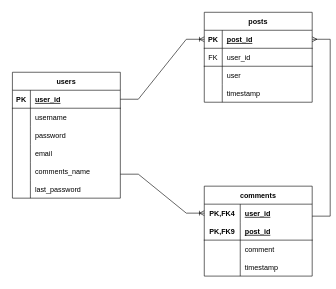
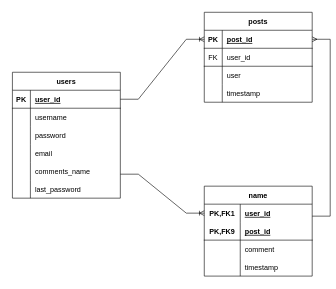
- <mxCell id="21" value="comments" style="shape=table;startSize=30;container=1;collapsible=1;childLayout=tableLayout;fixedRows=1;rowLines=0;fontStyle=1;align=center;resizeLast=1;" vertex="1" parent="1"><mxGeometry x="340" y="310" width="180" height="150" as="geometry" /></mxCell>
+ <mxCell id="21" value="name" style="shape=table;startSize=30;container=1;collapsible=1;childLayout=tableLayout;fixedRows=1;rowLines=0;fontStyle=1;align=center;resizeLast=1;" vertex="1" parent="1"><mxGeometry x="340" y="310" width="180" height="150" as="geometry" /></mxCell>
- <mxCell id="23" value="PK,FK4" style="shape=partialRectangle;connectable=0;fillColor=none;top=0;left=0;bottom=0;right=0;fontStyle=1;overflow=hidden;" vertex="1" parent="22"><mxGeometry width="60" height="30" as="geometry"><mxRectangle width="60" height="30" as="alternateBounds" /></mxGeometry></mxCell>
+ <mxCell id="23" value="PK,FK1" style="shape=partialRectangle;connectable=0;fillColor=none;top=0;left=0;bottom=0;right=0;fontStyle=1;overflow=hidden;" vertex="1" parent="22"><mxGeometry width="60" height="30" as="geometry"><mxRectangle width="60" height="30" as="alternateBounds" /></mxGeometry></mxCell>
